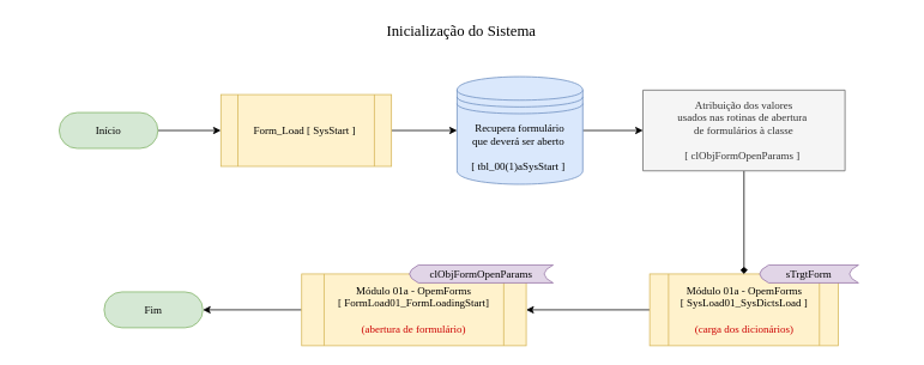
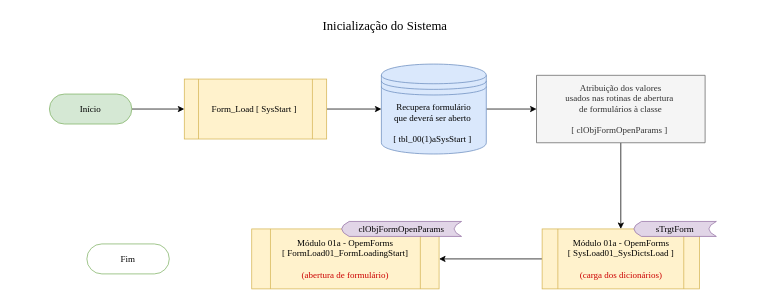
- <mxCell id="10" style="edgeStyle=orthogonalEdgeStyle;rounded=0;orthogonalLoop=1;jettySize=auto;html=1;exitX=0.5;exitY=1;exitDx=0;exitDy=0;entryX=0.5;entryY=0;entryDx=0;entryDy=0;fontFamily=Tahoma;endArrow=diamond;" edge="1" parent="1" source="11" target="7"><mxGeometry relative="1" as="geometry" /></mxCell>
+ <mxCell id="10" style="edgeStyle=orthogonalEdgeStyle;rounded=0;orthogonalLoop=1;jettySize=auto;html=1;exitX=0.5;exitY=1;exitDx=0;exitDy=0;entryX=0.5;entryY=0;entryDx=0;entryDy=0;fontFamily=Tahoma;" edge="1" parent="1" source="11" target="7"><mxGeometry relative="1" as="geometry" /></mxCell>
- <mxCell id="14" value="&lt;font&gt;Fim&lt;/font&gt;" style="rounded=1;whiteSpace=wrap;html=1;arcSize=50;fillColor=#d5e8d4;strokeColor=#82b366;fontFamily=Tahoma;" vertex="1" parent="1"><mxGeometry x="115" y="325" width="110" height="40" as="geometry" /></mxCell>
+ <mxCell id="14" value="&lt;font&gt;Fim&lt;/font&gt;" style="rounded=1;whiteSpace=wrap;html=1;arcSize=50;fillColor=#ffffff;strokeColor=#82b366;fontFamily=Tahoma;" vertex="1" parent="1"><mxGeometry x="115" y="325" width="110" height="40" as="geometry" /></mxCell>
- <mxCell id="8" style="edgeStyle=orthogonalEdgeStyle;rounded=0;orthogonalLoop=1;jettySize=auto;html=1;entryX=1;entryY=0.5;entryDx=0;entryDy=0;fontFamily=Tahoma;" edge="1" parent="1" source="9" target="14"><mxGeometry relative="1" as="geometry" /></mxCell>
